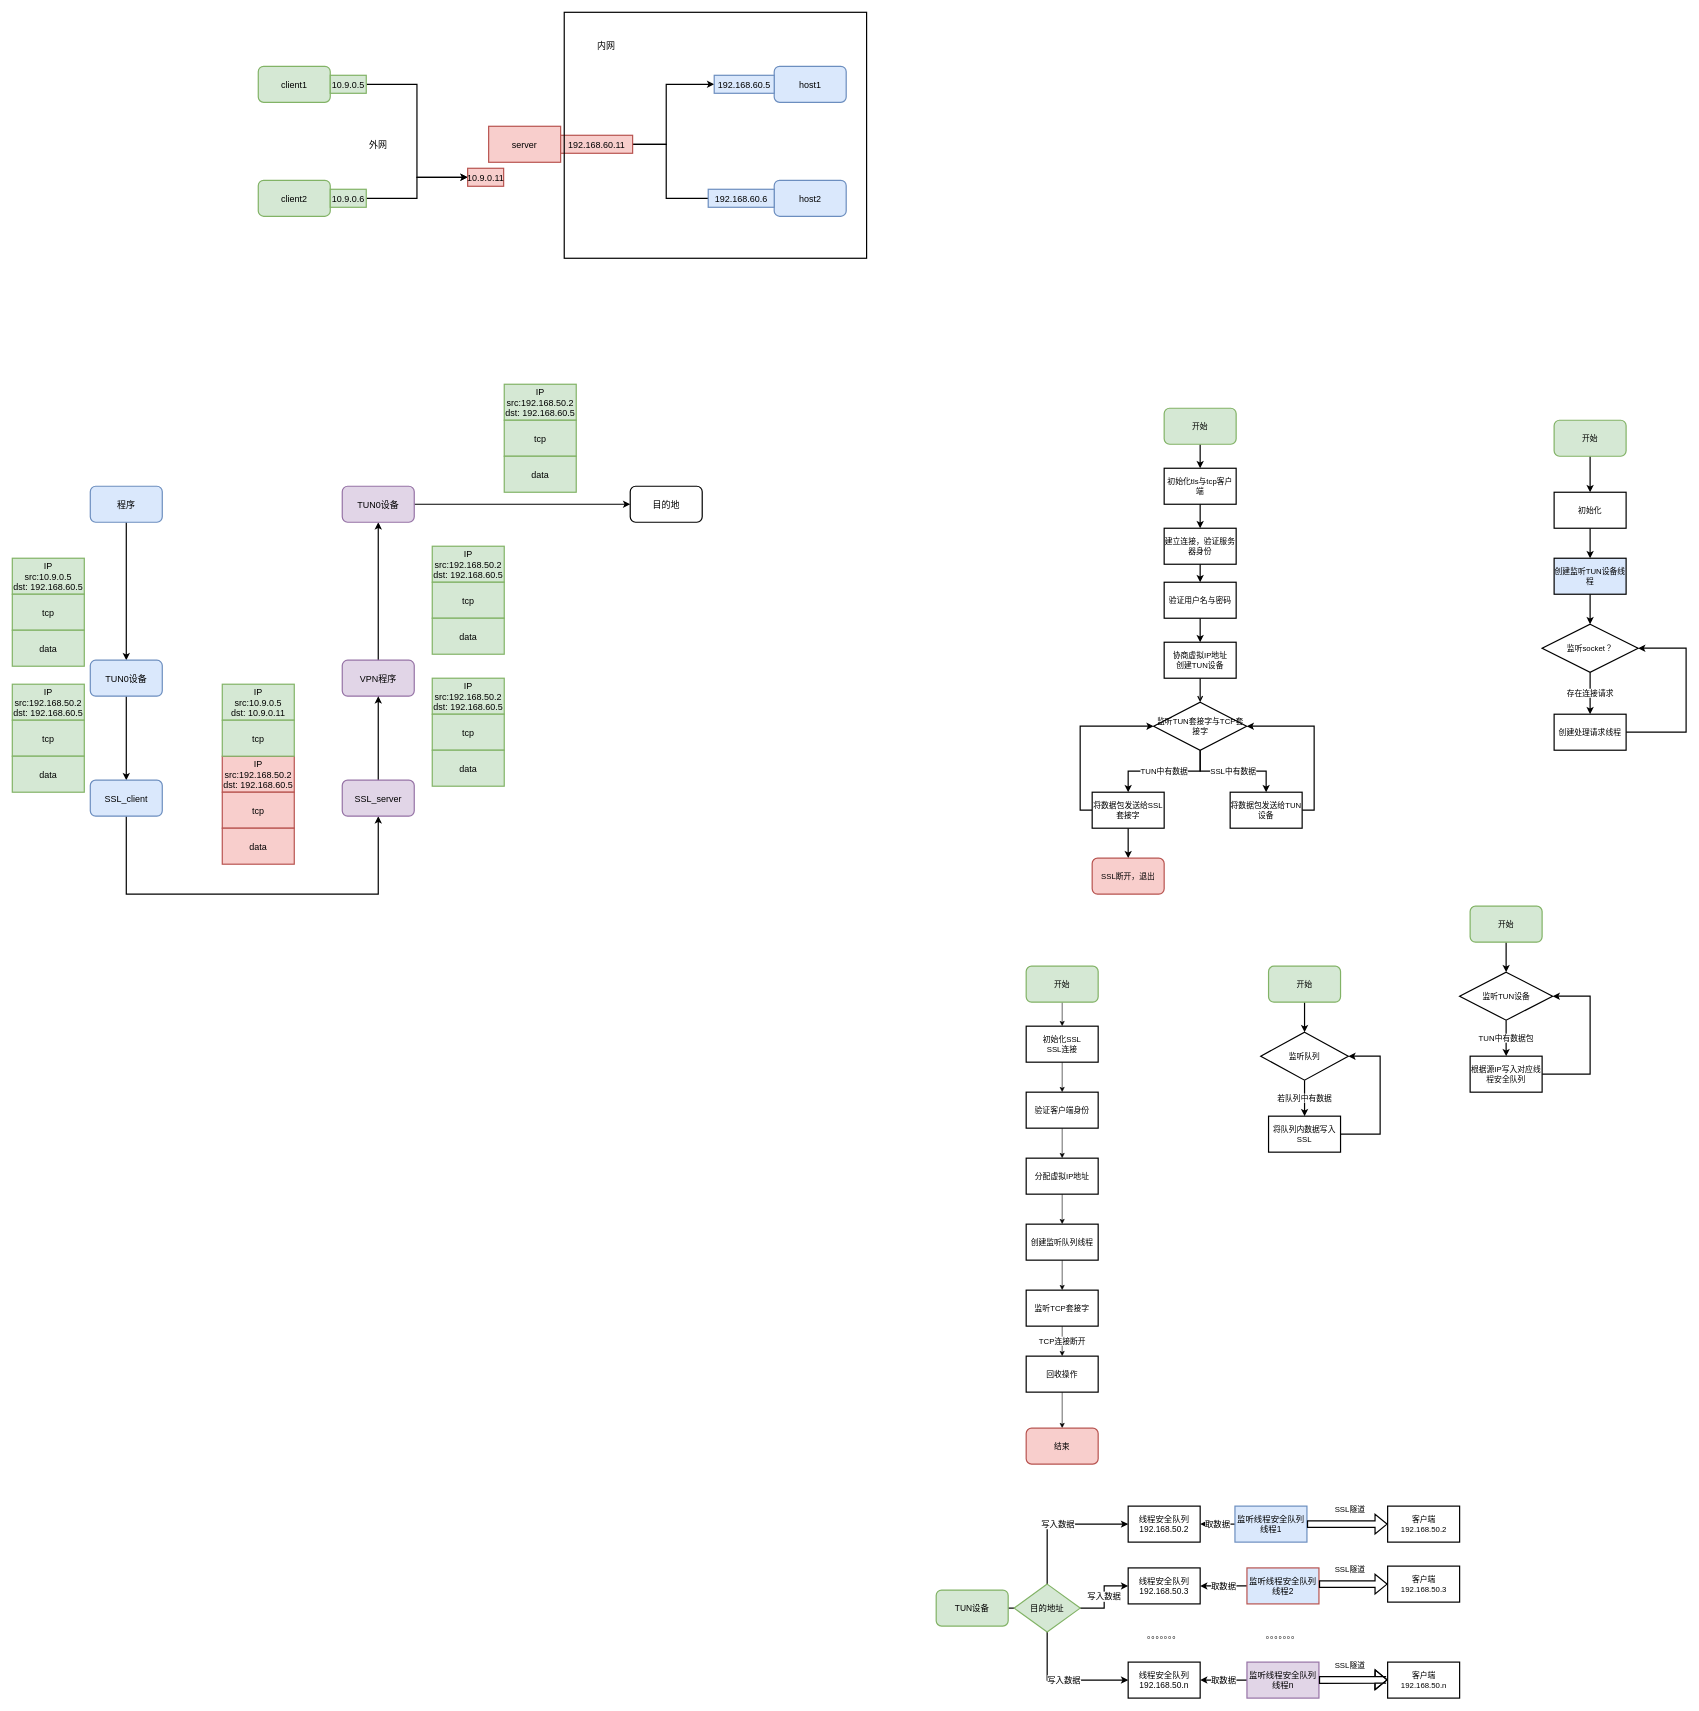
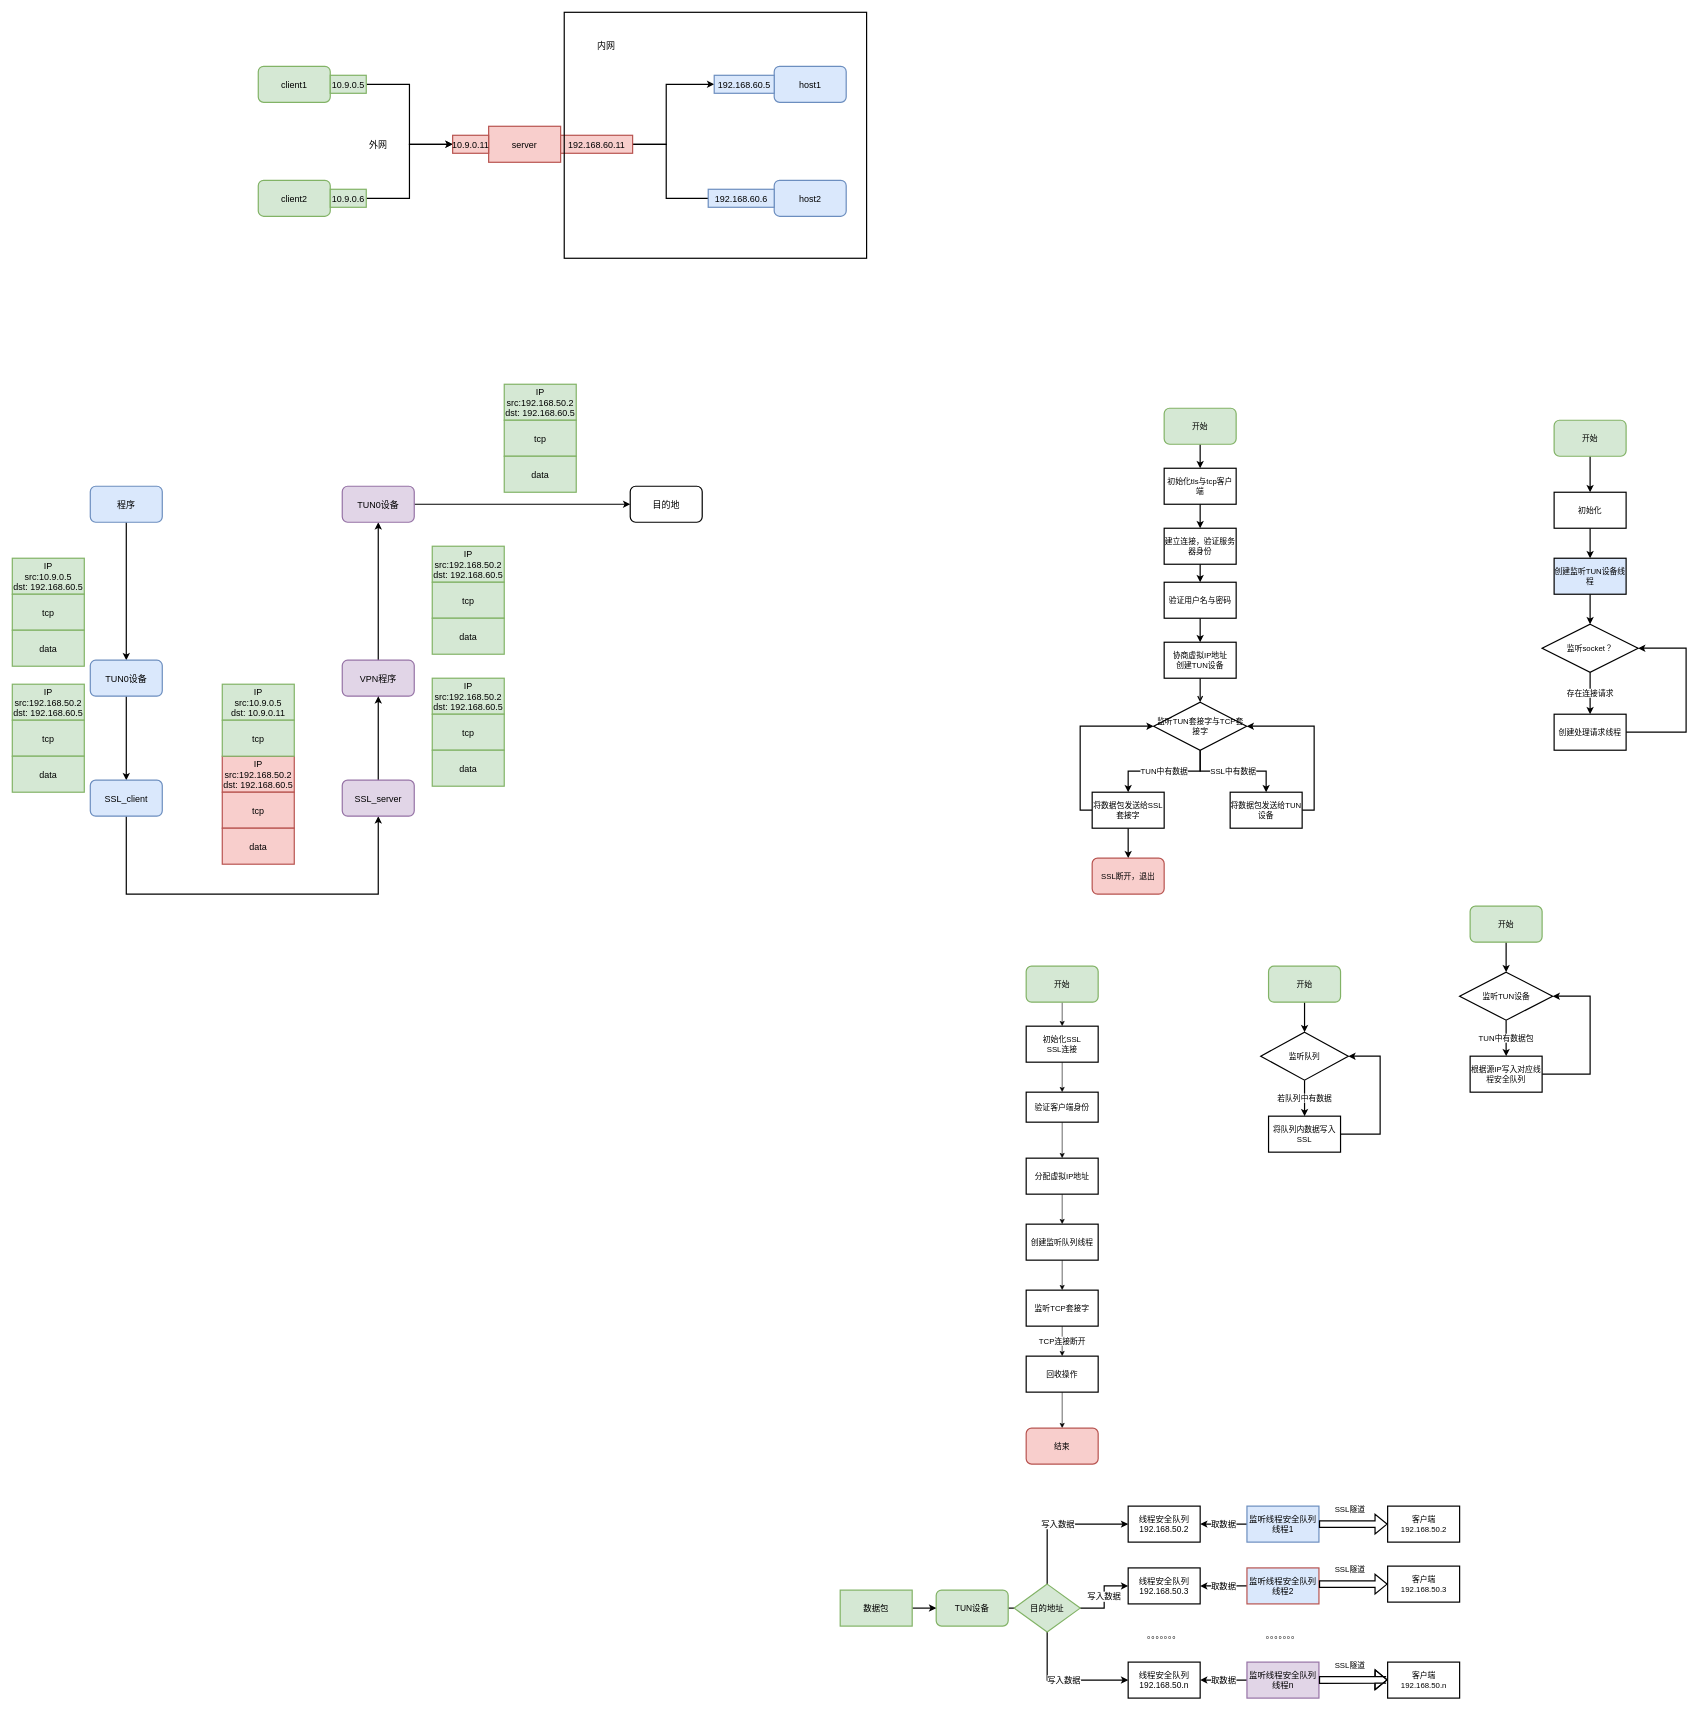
- <mxCell id="11" value="10.9.0.11" style="text;html=1;strokeColor=#b85450;fillColor=#f8cecc;align=center;verticalAlign=middle;whiteSpace=wrap;rounded=0;strokeWidth=2;fontSize=15;" parent="1" vertex="1"><mxGeometry x="779" y="280" width="60" height="30" as="geometry" /></mxCell>
+ <mxCell id="11" value="10.9.0.11" style="text;html=1;strokeColor=#b85450;fillColor=#f8cecc;align=center;verticalAlign=middle;whiteSpace=wrap;rounded=0;strokeWidth=2;fontSize=15;" parent="1" vertex="1"><mxGeometry x="754" y="225" width="60" height="30" as="geometry" /></mxCell>
- <mxCell id="93" value="验证客户端身份" style="rounded=0;whiteSpace=wrap;html=1;strokeWidth=2;fontSize=13;" vertex="1" parent="1"><mxGeometry x="1710" y="1820" width="120" height="60" as="geometry" /></mxCell>
+ <mxCell id="93" value="验证客户端身份" style="rounded=0;whiteSpace=wrap;html=1;strokeWidth=2;fontSize=13;" vertex="1" parent="1"><mxGeometry x="1710" y="1820" width="120" height="50" as="geometry" /></mxCell>
- <mxCell id="120" value="监听线程安全队列线程1" style="rounded=0;whiteSpace=wrap;html=1;strokeWidth=2;fontSize=14;fillColor=#dae8fc;strokeColor=#6c8ebf;" vertex="1" parent="1"><mxGeometry x="2058" y="2510" width="120" height="60" as="geometry" /></mxCell>
+ <mxCell id="120" value="监听线程安全队列线程1" style="rounded=0;whiteSpace=wrap;html=1;strokeWidth=2;fontSize=14;fillColor=#dae8fc;strokeColor=#6c8ebf;" vertex="1" parent="1"><mxGeometry x="2078" y="2510" width="120" height="60" as="geometry" /></mxCell>
+ <mxCell id="133" value="数据包" style="rounded=0;whiteSpace=wrap;html=1;strokeWidth=2;fontSize=14;fillColor=#d5e8d4;strokeColor=#82b366;" vertex="1" parent="1"><mxGeometry x="1400" y="2650" width="120" height="60" as="geometry" /></mxCell>
+ <mxCell id="132" style="edgeStyle=orthogonalEdgeStyle;rounded=0;orthogonalLoop=1;jettySize=auto;html=1;exitX=1;exitY=0.5;exitDx=0;exitDy=0;entryX=0;entryY=0.5;entryDx=0;entryDy=0;strokeWidth=2;fontSize=14;" edge="1" parent="1" source="133" target="110"><mxGeometry relative="1" as="geometry" /></mxCell>
